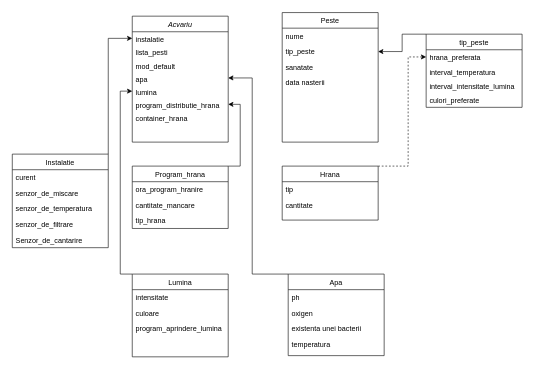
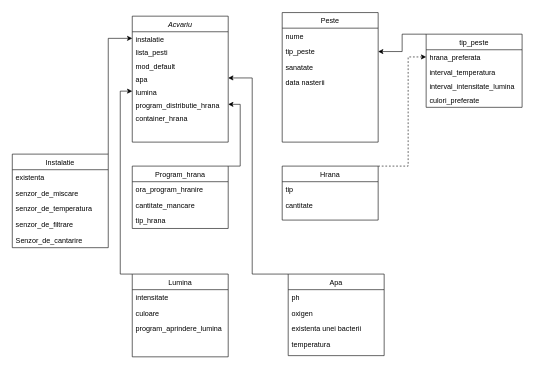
- <mxCell id="35" value="curent" style="text;align=left;verticalAlign=top;spacingLeft=4;spacingRight=4;overflow=hidden;rotatable=0;points=[[0,0.5],[1,0.5]];portConstraint=eastwest;" vertex="1" parent="34"><mxGeometry y="26" width="160" height="26" as="geometry" /></mxCell>
+ <mxCell id="35" value="existenta" style="text;align=left;verticalAlign=top;spacingLeft=4;spacingRight=4;overflow=hidden;rotatable=0;points=[[0,0.5],[1,0.5]];portConstraint=eastwest;" vertex="1" parent="34"><mxGeometry y="26" width="160" height="26" as="geometry" /></mxCell>
